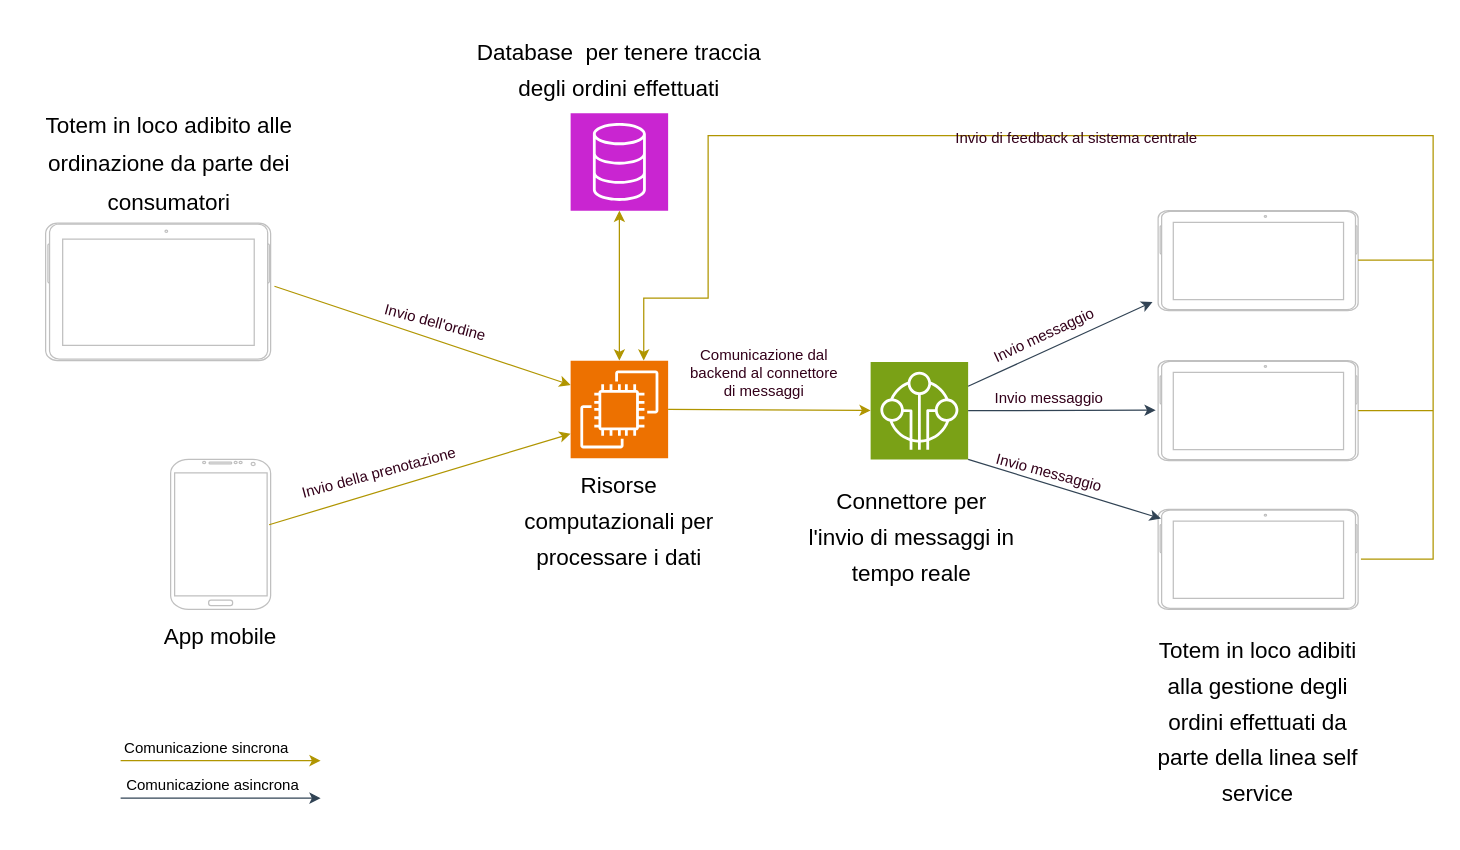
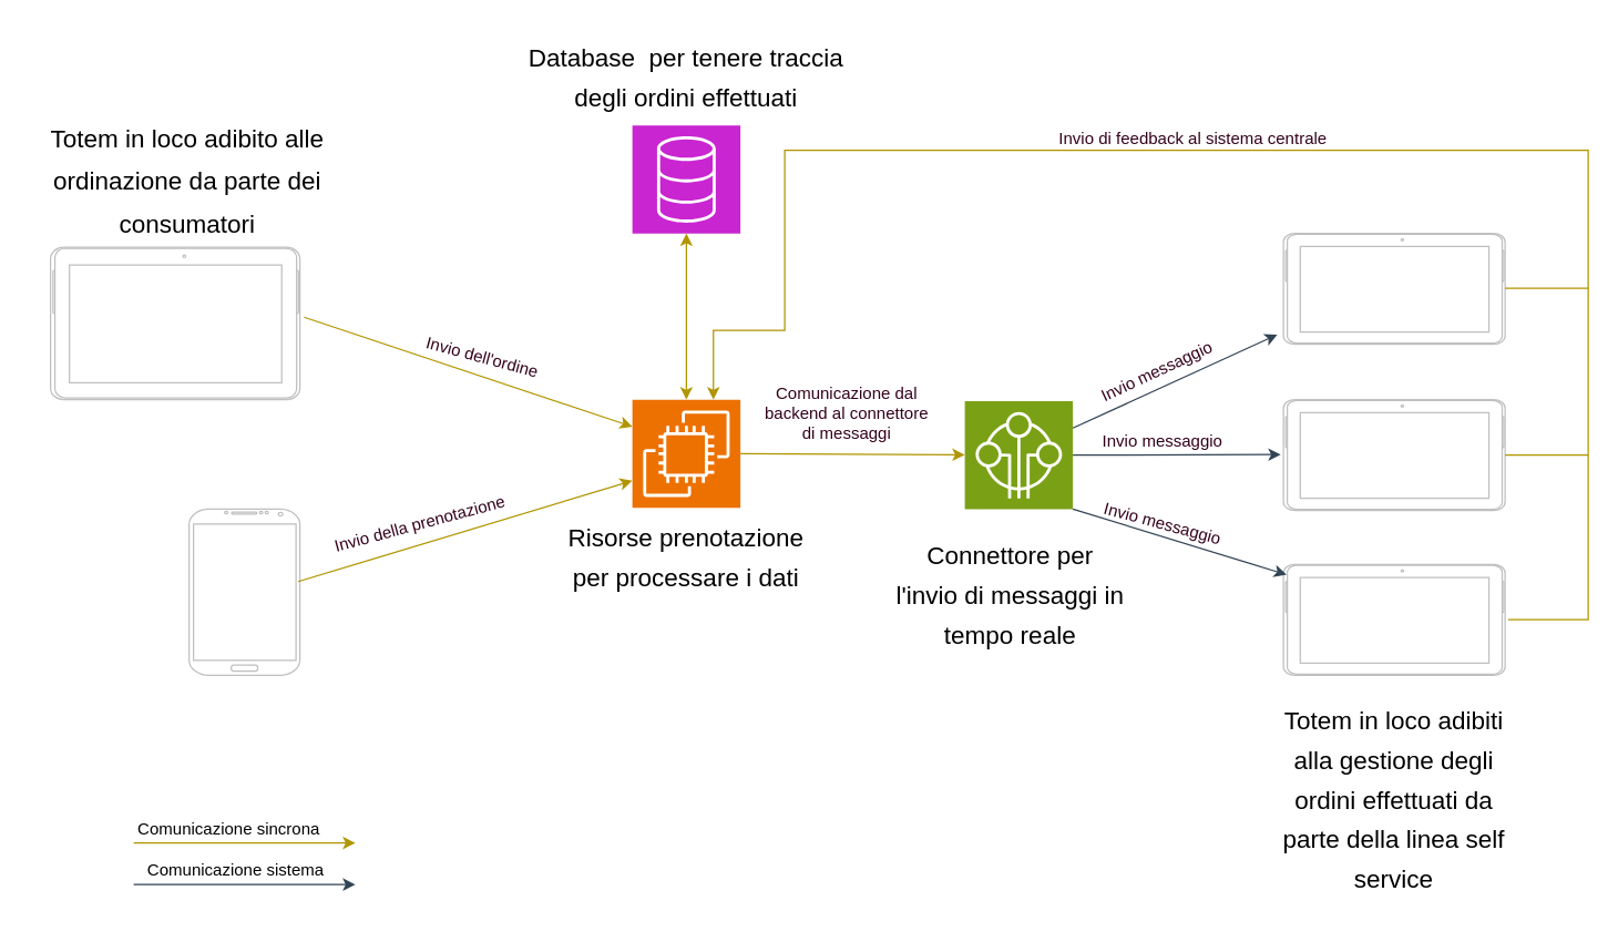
- <mxCell id="36" value="&lt;font color=&quot;#33001a&quot;&gt;Invio di feedback al sistema centrale&lt;/font&gt;" style="text;html=1;align=center;verticalAlign=middle;whiteSpace=wrap;rounded=0;" vertex="1" parent="1"><mxGeometry x="705" y="100" width="312" height="20" as="geometry" /></mxCell>
+ <mxCell id="36" value="&lt;font color=&quot;#33001a&quot;&gt;Invio di feedback al sistema centrale&lt;/font&gt;" style="text;html=1;align=center;verticalAlign=middle;whiteSpace=wrap;rounded=0;" vertex="1" parent="1"><mxGeometry x="705" y="90" width="312" height="20" as="geometry" /></mxCell>
- <mxCell id="12" value="&lt;h1&gt;&lt;font style=&quot;font-size: 18px; font-weight: normal;&quot; color=&quot;#000000&quot;&gt;Risorse computazionali per processare i dati&lt;/font&gt;&lt;/h1&gt;" style="text;html=1;spacing=5;spacingTop=-20;whiteSpace=wrap;overflow=hidden;rounded=0;align=center;" vertex="1" parent="1"><mxGeometry x="400" y="366" width="190" height="92" as="geometry" /></mxCell>
+ <mxCell id="12" value="&lt;h1&gt;&lt;font style=&quot;font-size: 18px; font-weight: normal;&quot; color=&quot;#000000&quot;&gt;Risorse prenotazione per processare i dati&lt;/font&gt;&lt;/h1&gt;" style="text;html=1;spacing=5;spacingTop=-20;whiteSpace=wrap;overflow=hidden;rounded=0;align=center;" vertex="1" parent="1"><mxGeometry x="400" y="366" width="190" height="92" as="geometry" /></mxCell>
- <mxCell id="11" value="&lt;h1&gt;&lt;font style=&quot;font-size: 18px; font-weight: normal;&quot; color=&quot;#000000&quot;&gt;App mobile&lt;/font&gt;&lt;/h1&gt;" style="text;html=1;spacing=5;spacingTop=-20;whiteSpace=wrap;overflow=hidden;rounded=0;align=center;" vertex="1" parent="1"><mxGeometry x="121" y="487" width="110" height="40" as="geometry" /></mxCell>
- <mxCell id="26" value="Comunicazione asincrona" style="text;html=1;align=center;verticalAlign=middle;whiteSpace=wrap;rounded=0;" vertex="1" parent="1"><mxGeometry x="96" y="618" width="147.75" height="20" as="geometry" /></mxCell>
+ <mxCell id="26" value="Comunicazione sistema" style="text;html=1;align=center;verticalAlign=middle;whiteSpace=wrap;rounded=0;" vertex="1" parent="1"><mxGeometry x="96" y="618" width="147.75" height="20" as="geometry" /></mxCell>
